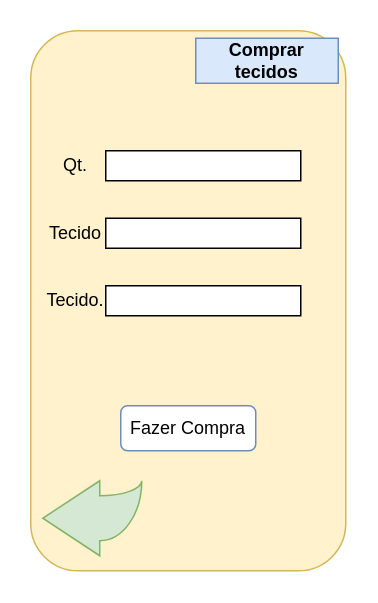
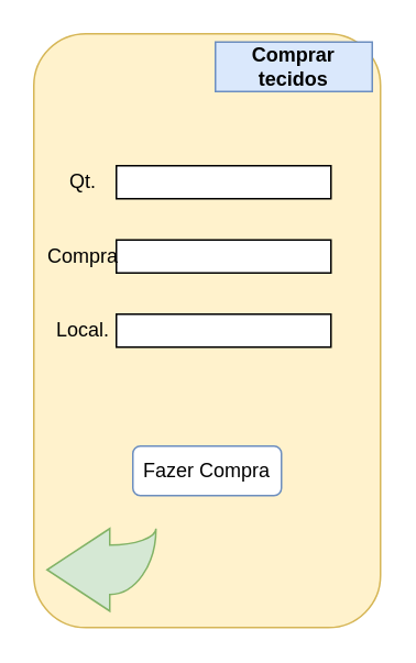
- <mxCell id="7" value="Tecido" style="text;html=1;align=center;verticalAlign=middle;whiteSpace=wrap;rounded=0;" vertex="1" parent="1"><mxGeometry x="20" y="140" width="60" height="30" as="geometry" /></mxCell>
+ <mxCell id="7" value="Compra" style="text;html=1;align=center;verticalAlign=middle;whiteSpace=wrap;rounded=0;" vertex="1" parent="1"><mxGeometry x="20" y="140" width="60" height="30" as="geometry" /></mxCell>
- <mxCell id="9" value="Tecido." style="text;html=1;align=center;verticalAlign=middle;whiteSpace=wrap;rounded=0;" vertex="1" parent="1"><mxGeometry x="20" y="185" width="60" height="30" as="geometry" /></mxCell>
+ <mxCell id="9" value="Local." style="text;html=1;align=center;verticalAlign=middle;whiteSpace=wrap;rounded=0;" vertex="1" parent="1"><mxGeometry x="20" y="185" width="60" height="30" as="geometry" /></mxCell>
